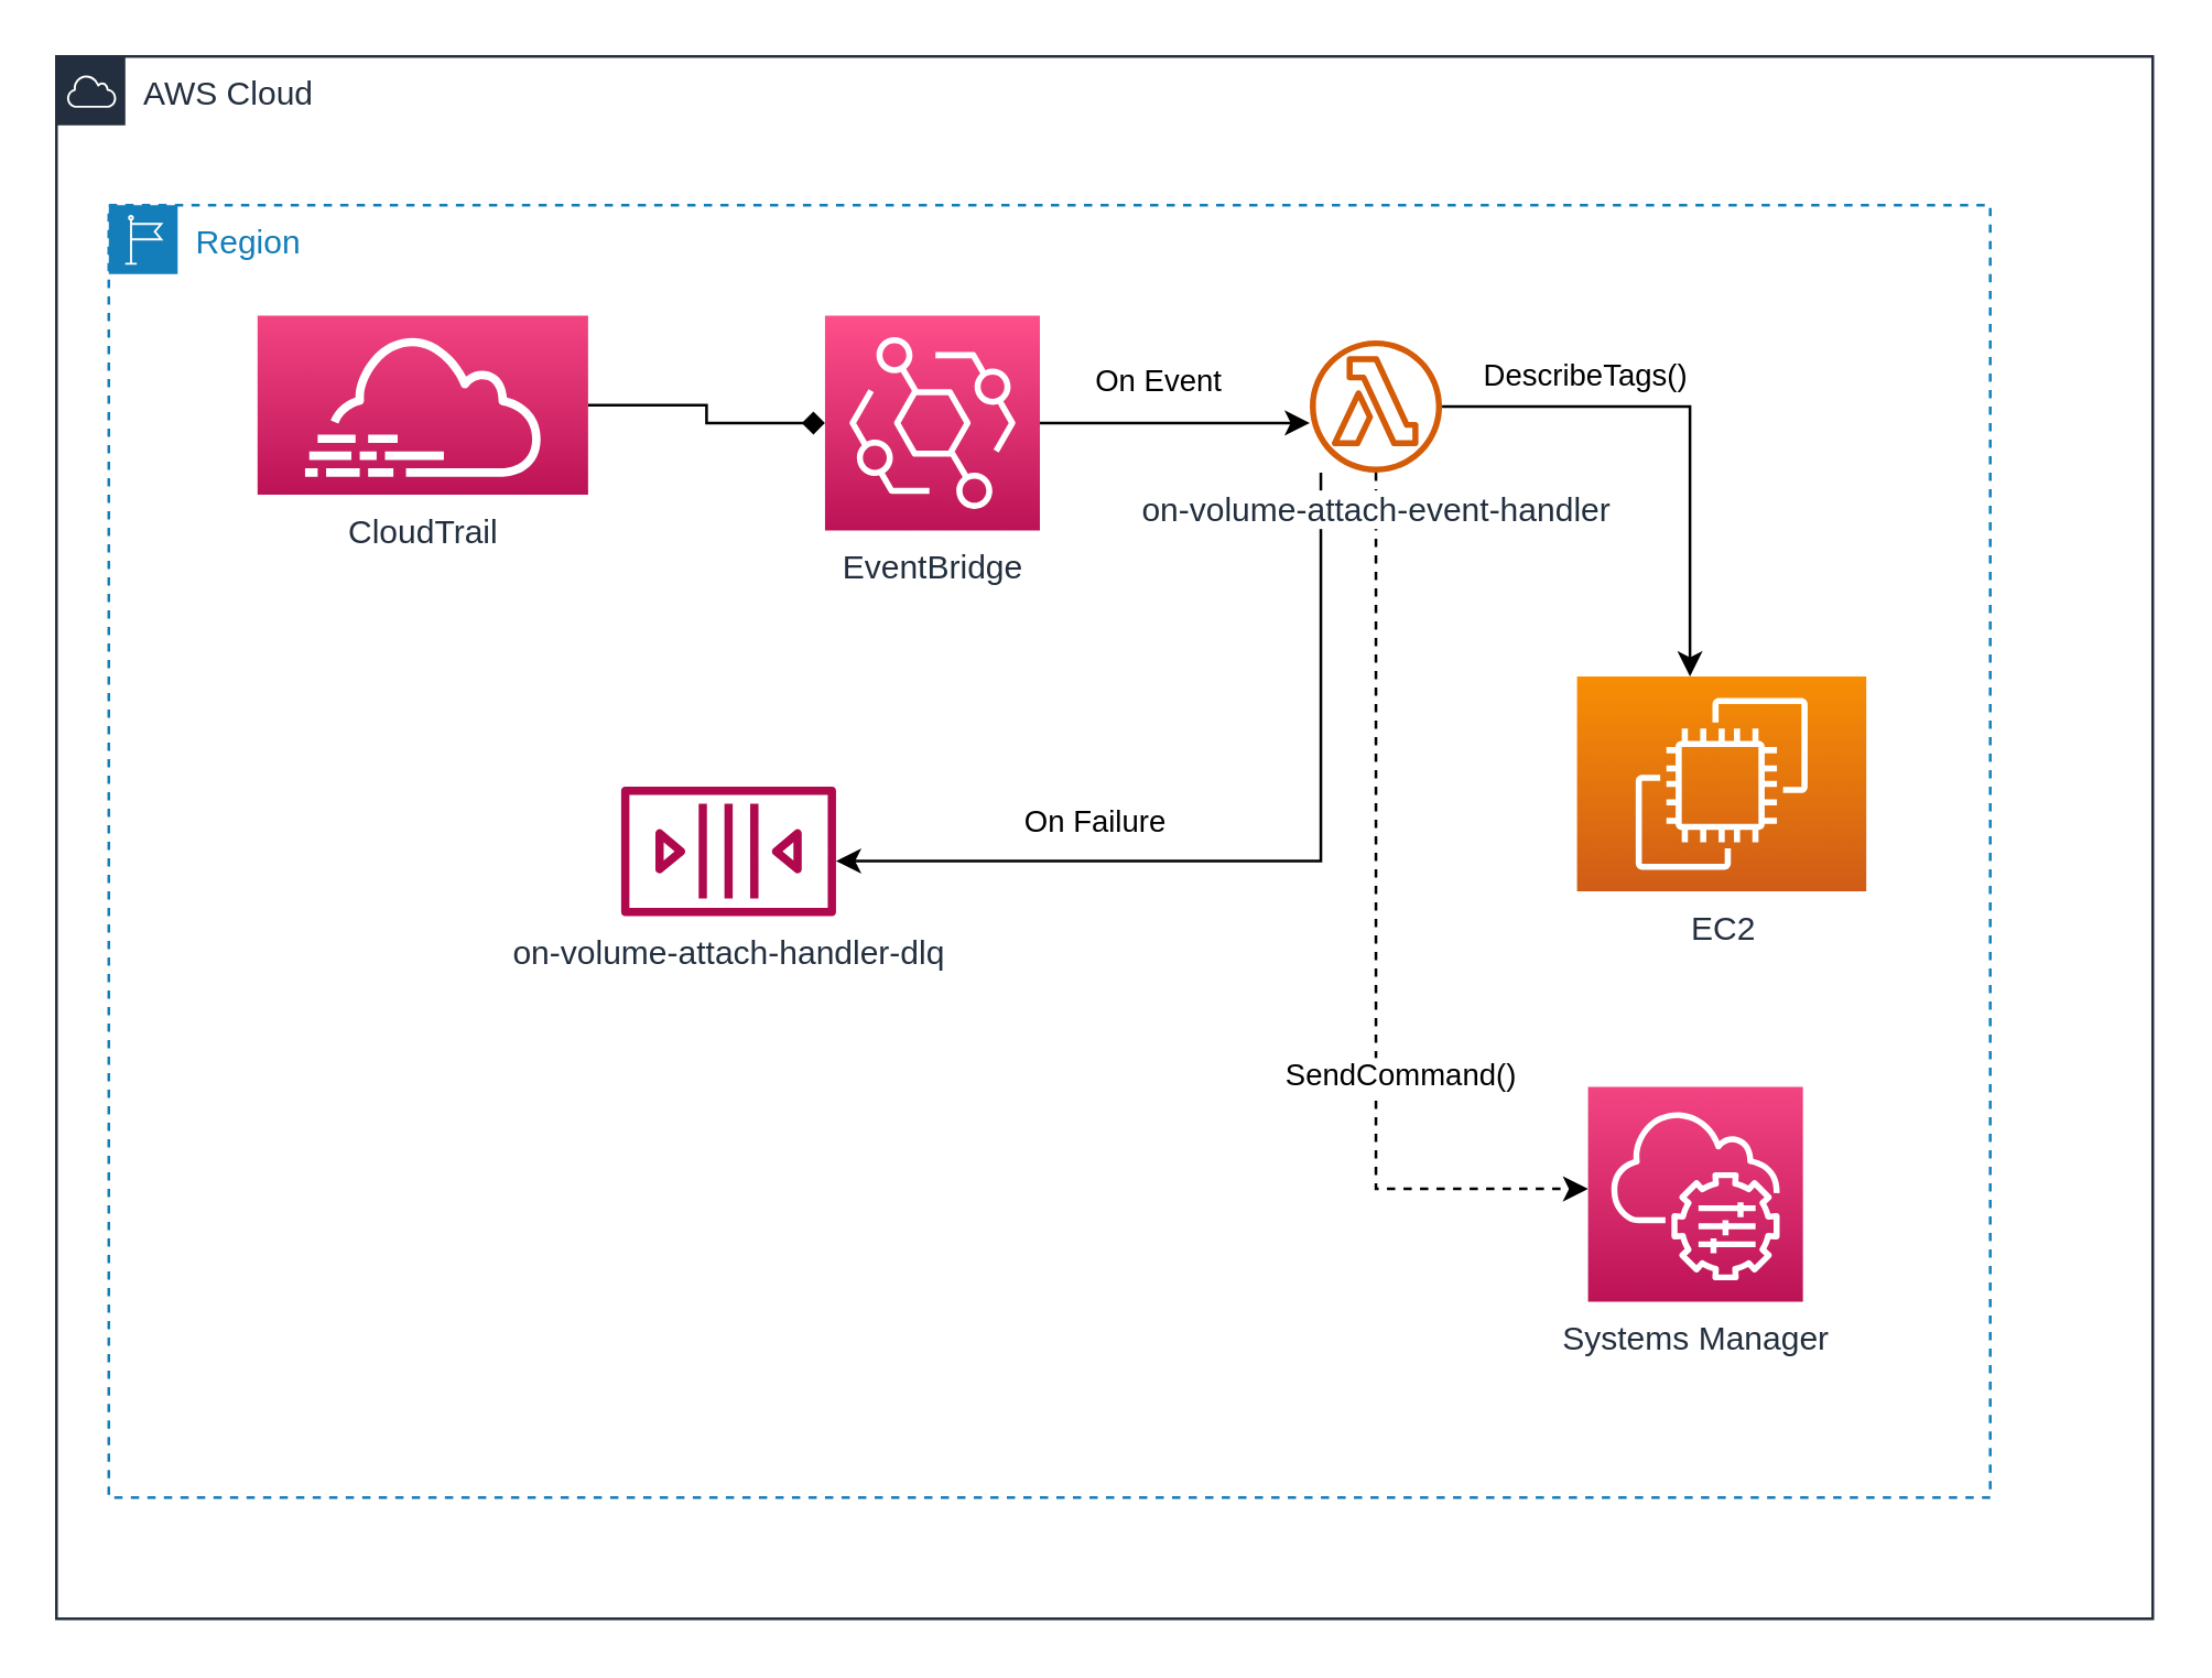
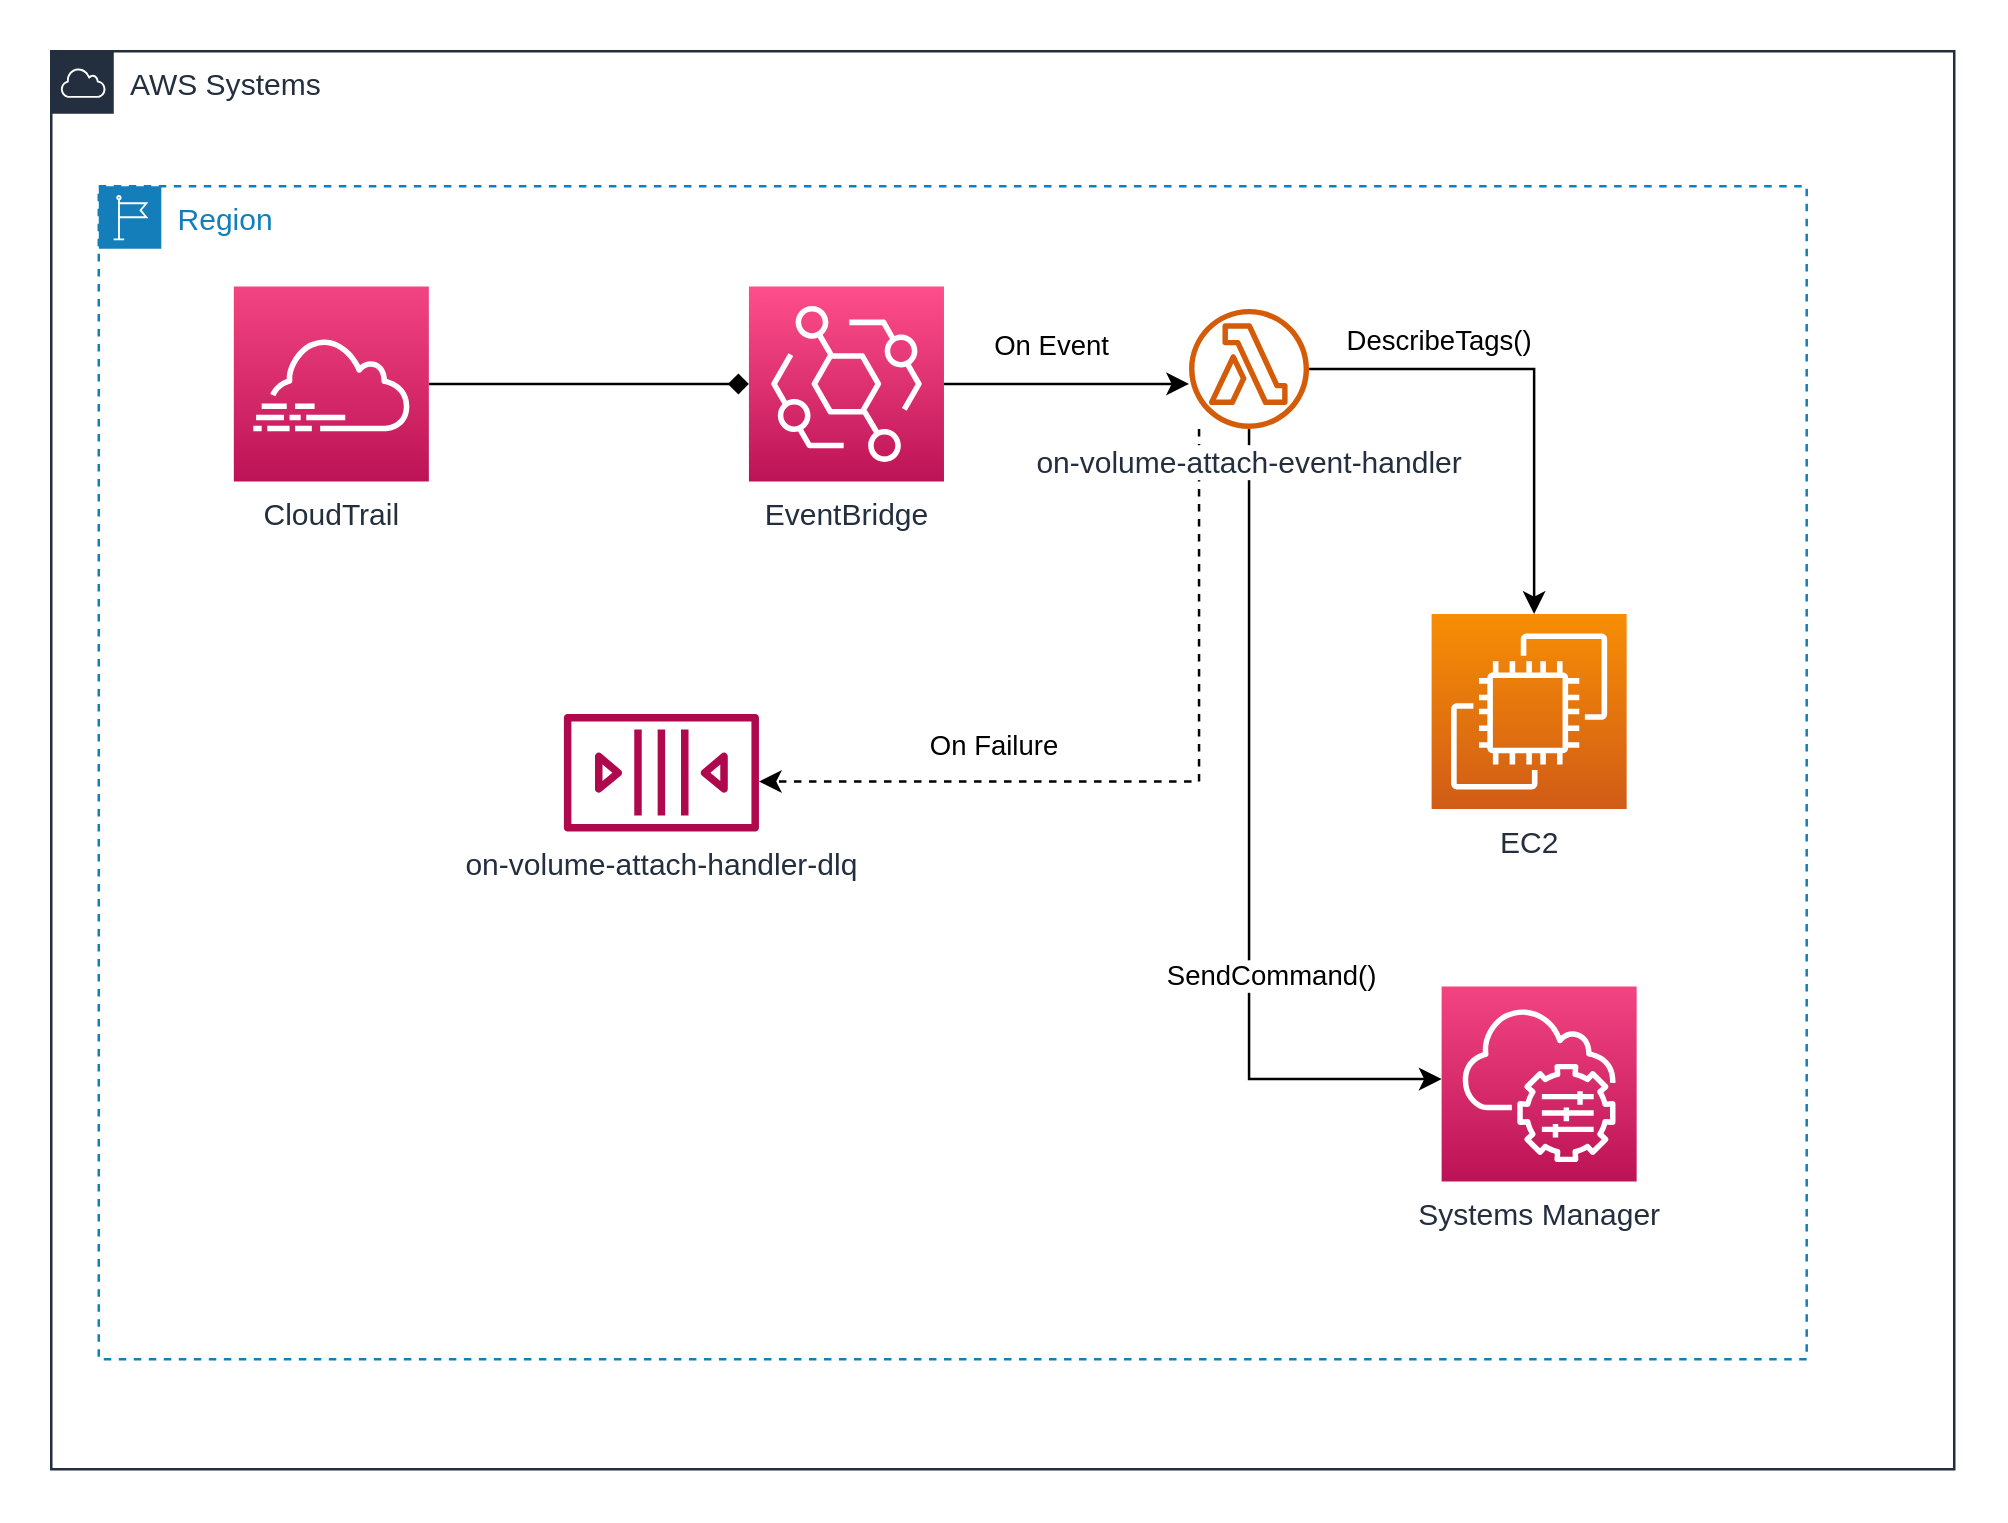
- <mxCell id="2" value="AWS Cloud" style="points=[[0,0],[0.25,0],[0.5,0],[0.75,0],[1,0],[1,0.25],[1,0.5],[1,0.75],[1,1],[0.75,1],[0.5,1],[0.25,1],[0,1],[0,0.75],[0,0.5],[0,0.25]];outlineConnect=0;gradientColor=none;html=1;whiteSpace=wrap;fontSize=12;fontStyle=0;container=1;pointerEvents=0;collapsible=0;recursiveResize=0;shape=mxgraph.aws4.group;grIcon=mxgraph.aws4.group_aws_cloud;strokeColor=#232F3E;fillColor=none;verticalAlign=top;align=left;spacingLeft=30;fontColor=#232F3E;dashed=0;" parent="1" vertex="1"><mxGeometry x="20" y="20" width="761" height="567" as="geometry" /></mxCell>
+ <mxCell id="2" value="AWS Systems" style="points=[[0,0],[0.25,0],[0.5,0],[0.75,0],[1,0],[1,0.25],[1,0.5],[1,0.75],[1,1],[0.75,1],[0.5,1],[0.25,1],[0,1],[0,0.75],[0,0.5],[0,0.25]];outlineConnect=0;gradientColor=none;html=1;whiteSpace=wrap;fontSize=12;fontStyle=0;container=1;pointerEvents=0;collapsible=0;recursiveResize=0;shape=mxgraph.aws4.group;grIcon=mxgraph.aws4.group_aws_cloud;strokeColor=#232F3E;fillColor=none;verticalAlign=top;align=left;spacingLeft=30;fontColor=#232F3E;dashed=0;" parent="1" vertex="1"><mxGeometry x="20" y="20" width="761" height="567" as="geometry" /></mxCell>
- <mxCell id="5" value="CloudTrail" style="sketch=0;points=[[0,0,0],[0.25,0,0],[0.5,0,0],[0.75,0,0],[1,0,0],[0,1,0],[0.25,1,0],[0.5,1,0],[0.75,1,0],[1,1,0],[0,0.25,0],[0,0.5,0],[0,0.75,0],[1,0.25,0],[1,0.5,0],[1,0.75,0]];points=[[0,0,0],[0.25,0,0],[0.5,0,0],[0.75,0,0],[1,0,0],[0,1,0],[0.25,1,0],[0.5,1,0],[0.75,1,0],[1,1,0],[0,0.25,0],[0,0.5,0],[0,0.75,0],[1,0.25,0],[1,0.5,0],[1,0.75,0]];outlineConnect=0;fontColor=#232F3E;gradientColor=#F34482;gradientDirection=north;fillColor=#BC1356;strokeColor=#ffffff;dashed=0;verticalLabelPosition=bottom;verticalAlign=top;align=center;html=1;fontSize=12;fontStyle=0;aspect=fixed;shape=mxgraph.aws4.resourceIcon;resIcon=mxgraph.aws4.cloudtrail;" parent="3" vertex="1"><mxGeometry x="54" y="40" width="120" height="65" as="geometry" /></mxCell>
+ <mxCell id="5" value="CloudTrail" style="sketch=0;points=[[0,0,0],[0.25,0,0],[0.5,0,0],[0.75,0,0],[1,0,0],[0,1,0],[0.25,1,0],[0.5,1,0],[0.75,1,0],[1,1,0],[0,0.25,0],[0,0.5,0],[0,0.75,0],[1,0.25,0],[1,0.5,0],[1,0.75,0]];points=[[0,0,0],[0.25,0,0],[0.5,0,0],[0.75,0,0],[1,0,0],[0,1,0],[0.25,1,0],[0.5,1,0],[0.75,1,0],[1,1,0],[0,0.25,0],[0,0.5,0],[0,0.75,0],[1,0.25,0],[1,0.5,0],[1,0.75,0]];outlineConnect=0;fontColor=#232F3E;gradientColor=#F34482;gradientDirection=north;fillColor=#BC1356;strokeColor=#ffffff;dashed=0;verticalLabelPosition=bottom;verticalAlign=top;align=center;html=1;fontSize=12;fontStyle=0;aspect=fixed;shape=mxgraph.aws4.resourceIcon;resIcon=mxgraph.aws4.cloudtrail;" parent="3" vertex="1"><mxGeometry x="54" y="40" width="78" height="78" as="geometry" /></mxCell>
- <mxCell id="16" value="EC2" style="sketch=0;points=[[0,0,0],[0.25,0,0],[0.5,0,0],[0.75,0,0],[1,0,0],[0,1,0],[0.25,1,0],[0.5,1,0],[0.75,1,0],[1,1,0],[0,0.25,0],[0,0.5,0],[0,0.75,0],[1,0.25,0],[1,0.5,0],[1,0.75,0]];outlineConnect=0;fontColor=#232F3E;gradientColor=#F78E04;gradientDirection=north;fillColor=#D05C17;strokeColor=#ffffff;dashed=0;verticalLabelPosition=bottom;verticalAlign=top;align=center;html=1;fontSize=12;fontStyle=0;aspect=fixed;shape=mxgraph.aws4.resourceIcon;resIcon=mxgraph.aws4.ec2;" parent="3" vertex="1"><mxGeometry x="533" y="171" width="105" height="78" as="geometry" /></mxCell>
+ <mxCell id="16" value="EC2" style="sketch=0;points=[[0,0,0],[0.25,0,0],[0.5,0,0],[0.75,0,0],[1,0,0],[0,1,0],[0.25,1,0],[0.5,1,0],[0.75,1,0],[1,1,0],[0,0.25,0],[0,0.5,0],[0,0.75,0],[1,0.25,0],[1,0.5,0],[1,0.75,0]];outlineConnect=0;fontColor=#232F3E;gradientColor=#F78E04;gradientDirection=north;fillColor=#D05C17;strokeColor=#ffffff;dashed=0;verticalLabelPosition=bottom;verticalAlign=top;align=center;html=1;fontSize=12;fontStyle=0;aspect=fixed;shape=mxgraph.aws4.resourceIcon;resIcon=mxgraph.aws4.ec2;" parent="3" vertex="1"><mxGeometry x="533" y="171" width="78" height="78" as="geometry" /></mxCell>
- <mxCell id="12" style="edgeStyle=orthogonalEdgeStyle;rounded=0;orthogonalLoop=1;jettySize=auto;html=1;dashed=1;" parent="3" source="14" target="17" edge="1"><mxGeometry relative="1" as="geometry"><Array as="points"><mxPoint x="460" y="357" /></Array></mxGeometry></mxCell>
+ <mxCell id="12" style="edgeStyle=orthogonalEdgeStyle;rounded=0;orthogonalLoop=1;jettySize=auto;html=1;" parent="3" source="14" target="17" edge="1"><mxGeometry relative="1" as="geometry"><Array as="points"><mxPoint x="460" y="357" /></Array></mxGeometry></mxCell>
- <mxCell id="8" style="edgeStyle=orthogonalEdgeStyle;rounded=0;orthogonalLoop=1;jettySize=auto;html=1;dashed=0;" parent="3" target="15" edge="1" source="14"><mxGeometry relative="1" as="geometry"><mxPoint x="302" y="320" as="sourcePoint" /><Array as="points"><mxPoint x="440" y="238" /></Array></mxGeometry></mxCell>
+ <mxCell id="8" style="edgeStyle=orthogonalEdgeStyle;rounded=0;orthogonalLoop=1;jettySize=auto;html=1;dashed=1;" parent="3" target="15" edge="1" source="14"><mxGeometry relative="1" as="geometry"><mxPoint x="302" y="320" as="sourcePoint" /><Array as="points"><mxPoint x="440" y="238" /></Array></mxGeometry></mxCell>
